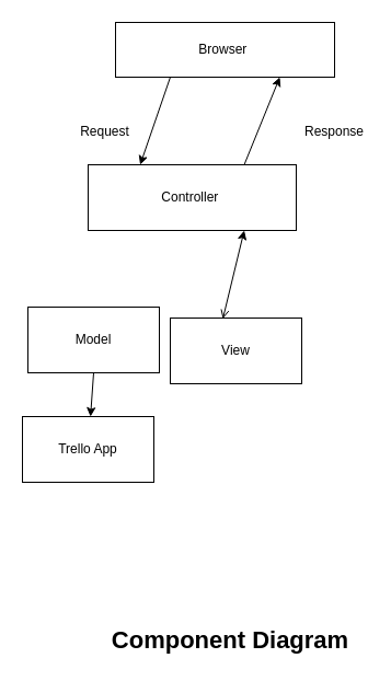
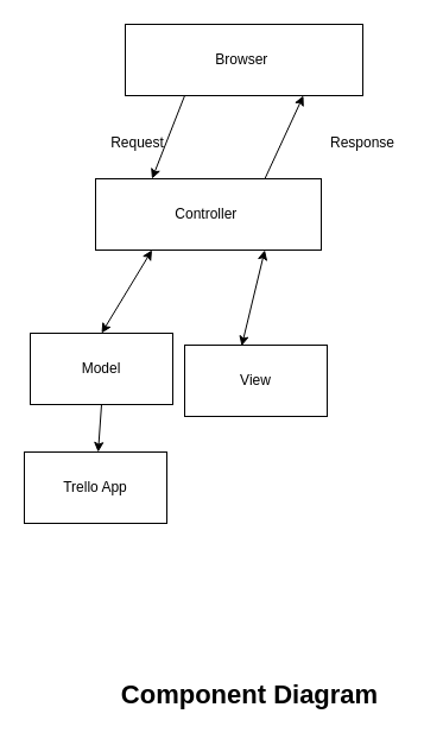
- <mxCell id="3" value="Browser&amp;nbsp;" style="rounded=0;whiteSpace=wrap;html=1;" vertex="1" parent="1"><mxGeometry x="105" y="20" width="200" height="50" as="geometry" /></mxCell>
+ <mxCell id="3" value="Browser&amp;nbsp;" style="rounded=0;whiteSpace=wrap;html=1;" vertex="1" parent="1"><mxGeometry x="105" y="20" width="200" height="60" as="geometry" /></mxCell>
- <mxCell id="12" value="Request" style="text;html=1;align=center;verticalAlign=middle;resizable=0;points=[];autosize=1;" vertex="1" parent="1"><mxGeometry x="65" y="110" width="60" height="20" as="geometry" /></mxCell>
+ <mxCell id="12" value="Request" style="text;html=1;align=center;verticalAlign=middle;resizable=0;points=[];autosize=1;" vertex="1" parent="1"><mxGeometry x="85" y="110" width="60" height="20" as="geometry" /></mxCell>
+ <mxCell id="4" style="rounded=0;orthogonalLoop=1;jettySize=auto;html=1;exitX=0.25;exitY=1;exitDx=0;exitDy=0;entryX=0.5;entryY=0;entryDx=0;entryDy=0;startArrow=classic;startFill=1;" edge="1" parent="1" source="7" target="10"><mxGeometry relative="1" as="geometry" /></mxCell>
- <mxCell id="5" style="edgeStyle=none;rounded=0;orthogonalLoop=1;jettySize=auto;html=1;exitX=0.75;exitY=1;exitDx=0;exitDy=0;entryX=0.4;entryY=0.011;entryDx=0;entryDy=0;entryPerimeter=0;startArrow=classic;startFill=1;endArrow=open;" edge="1" parent="1" source="7" target="8"><mxGeometry relative="1" as="geometry" /></mxCell>
+ <mxCell id="5" style="edgeStyle=none;rounded=0;orthogonalLoop=1;jettySize=auto;html=1;exitX=0.75;exitY=1;exitDx=0;exitDy=0;entryX=0.4;entryY=0.011;entryDx=0;entryDy=0;entryPerimeter=0;startArrow=classic;startFill=1;" edge="1" parent="1" source="7" target="8"><mxGeometry relative="1" as="geometry" /></mxCell>
